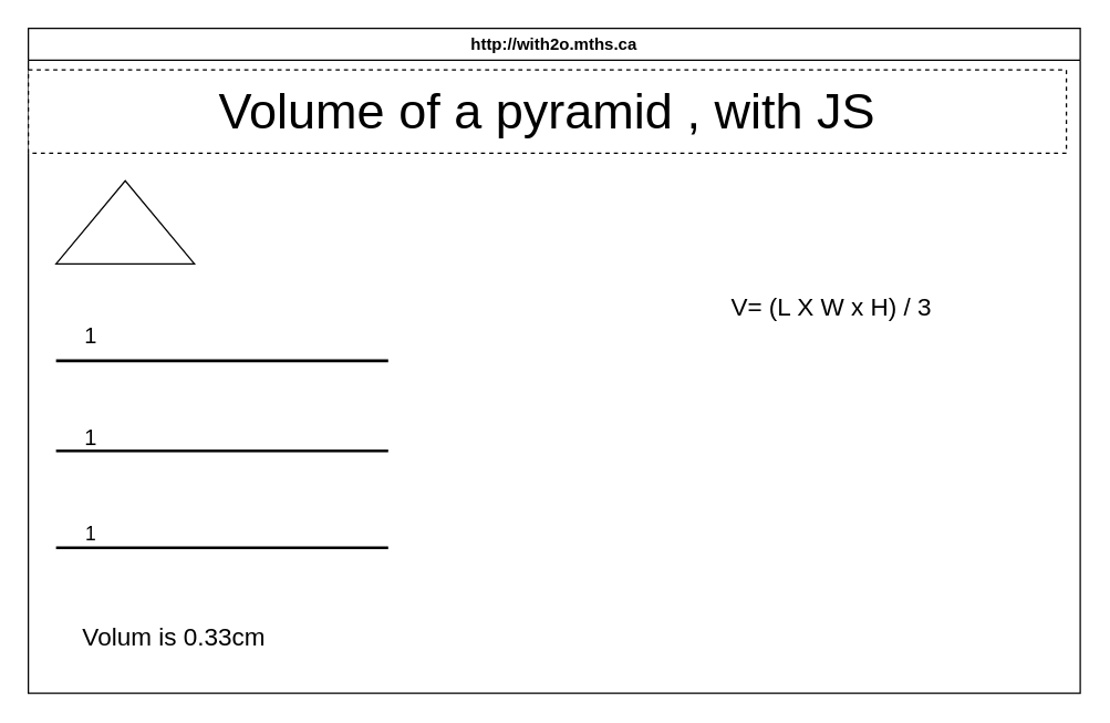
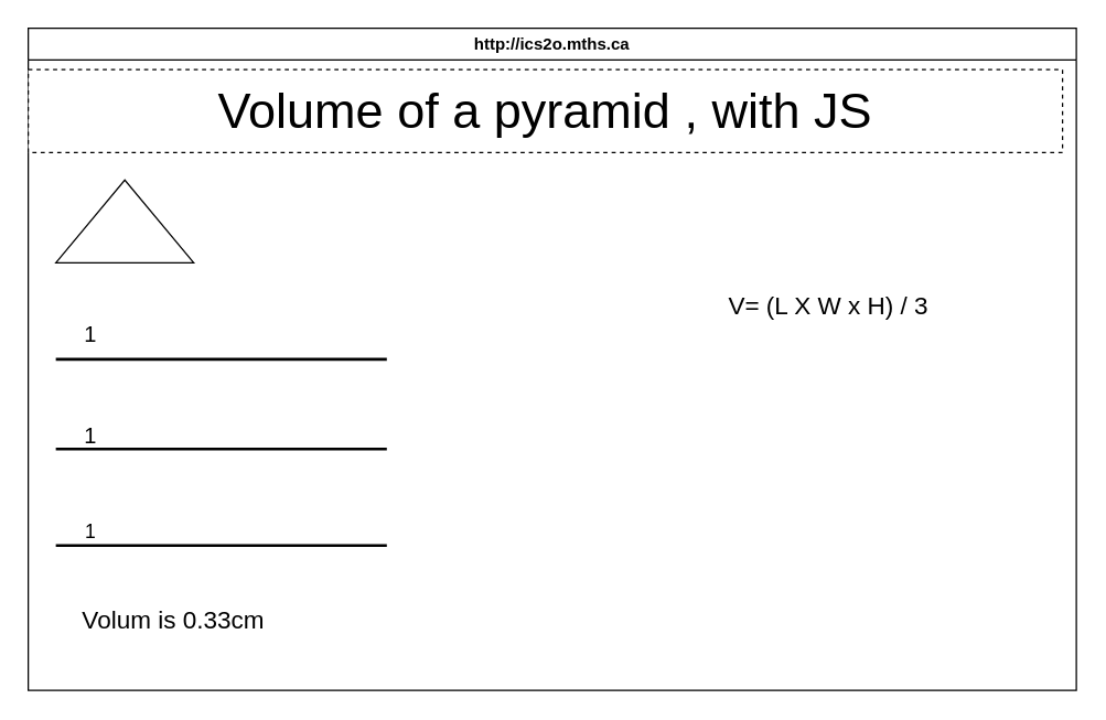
- <mxCell id="2" value="http://with2o.mths.ca" style="swimlane;whiteSpace=wrap;html=1;" parent="1" vertex="1"><mxGeometry x="20" y="20" width="760" height="480" as="geometry" /></mxCell>
+ <mxCell id="2" value="http://ics2o.mths.ca" style="swimlane;whiteSpace=wrap;html=1;" parent="1" vertex="1"><mxGeometry x="20" y="20" width="760" height="480" as="geometry" /></mxCell>
- <mxCell id="12" value="Volum is 0.33cm" style="text;html=1;align=center;verticalAlign=middle;resizable=0;points=[];autosize=1;strokeColor=none;fillColor=none;fontSize=18;" vertex="1" parent="2"><mxGeometry x="25" y="425" width="160" height="30" as="geometry" /></mxCell>
+ <mxCell id="12" value="Volum is 0.33cm" style="text;html=1;align=center;verticalAlign=middle;resizable=0;points=[];autosize=1;strokeColor=none;fillColor=none;fontSize=18;" vertex="1" parent="2"><mxGeometry x="25" y="415" width="160" height="30" as="geometry" /></mxCell>
